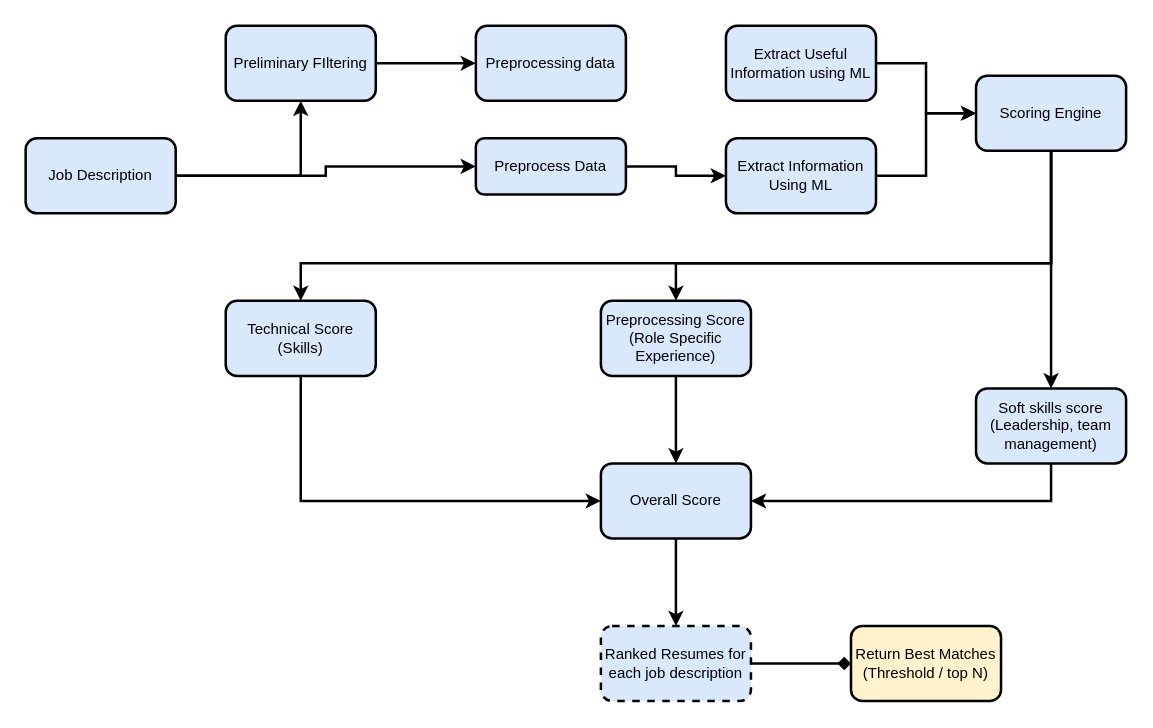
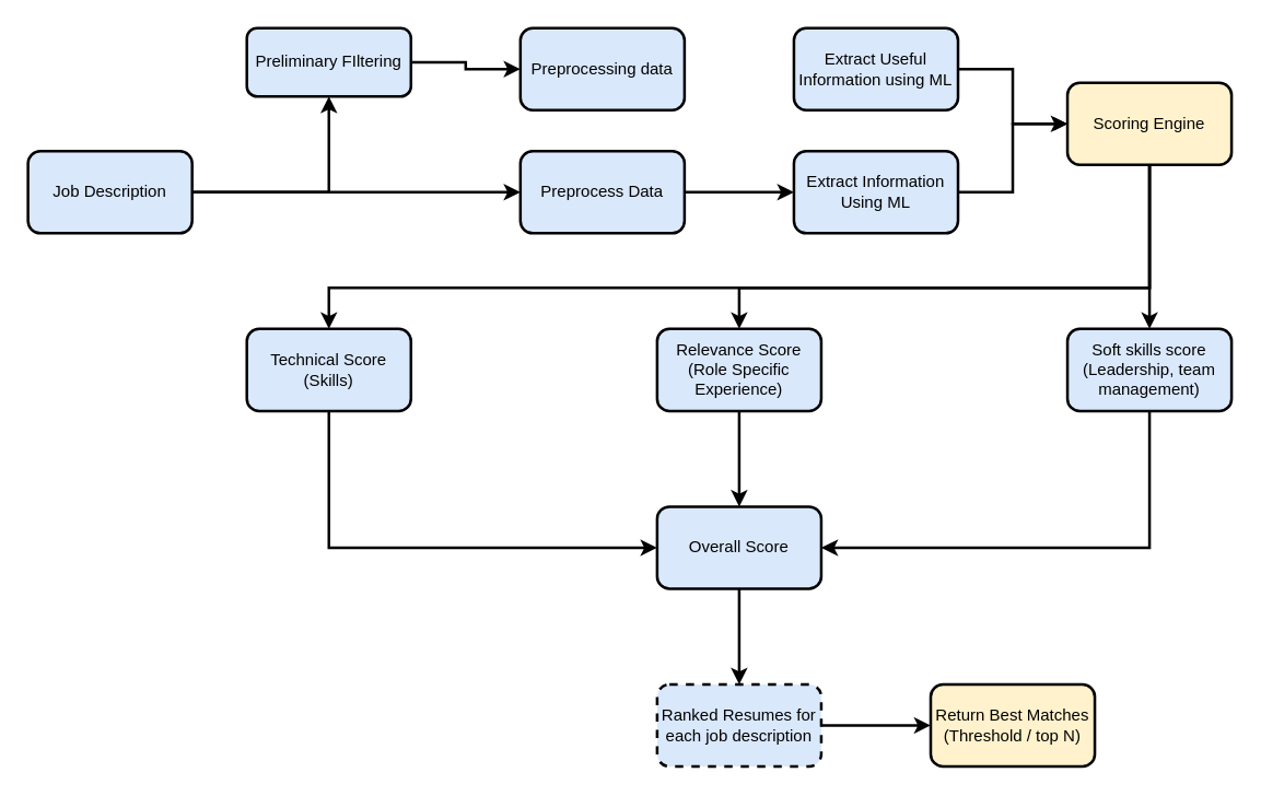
- <mxCell id="27" value="Preliminary FIltering" style="rounded=1;whiteSpace=wrap;html=1;fillColor=#dae8fc;strokeWidth=2;" parent="1" vertex="1"><mxGeometry x="180" y="20" width="120" height="60" as="geometry" /></mxCell>
+ <mxCell id="27" value="Preliminary FIltering" style="rounded=1;whiteSpace=wrap;html=1;fillColor=#dae8fc;strokeWidth=2;" parent="1" vertex="1"><mxGeometry x="180" y="20" width="120" height="50" as="geometry" /></mxCell>
- <mxCell id="15" value="Scoring Engine" style="rounded=1;whiteSpace=wrap;html=1;fillColor=#dae8fc;strokeWidth=2;" parent="1" vertex="1"><mxGeometry x="780" y="60" width="120" height="60" as="geometry" /></mxCell>
+ <mxCell id="15" value="Scoring Engine" style="rounded=1;whiteSpace=wrap;html=1;fillColor=#fff2cc;strokeWidth=2;" parent="1" vertex="1"><mxGeometry x="780" y="60" width="120" height="60" as="geometry" /></mxCell>
- <mxCell id="9" value="Preprocess Data" style="rounded=1;whiteSpace=wrap;html=1;fillColor=#dae8fc;strokeWidth=2;" parent="1" vertex="1"><mxGeometry x="380" y="110" width="120" height="45" as="geometry" /></mxCell>
+ <mxCell id="9" value="Preprocess Data" style="rounded=1;whiteSpace=wrap;html=1;fillColor=#dae8fc;strokeWidth=2;" parent="1" vertex="1"><mxGeometry x="380" y="110" width="120" height="60" as="geometry" /></mxCell>
- <mxCell id="19" value="Preprocessing Score&lt;br&gt;(Role Specific Experience)" style="rounded=1;whiteSpace=wrap;html=1;fillColor=#dae8fc;strokeWidth=2;" parent="1" vertex="1"><mxGeometry x="480" y="240" width="120" height="60" as="geometry" /></mxCell>
+ <mxCell id="19" value="Relevance Score&lt;br&gt;(Role Specific Experience)" style="rounded=1;whiteSpace=wrap;html=1;fillColor=#dae8fc;strokeWidth=2;" parent="1" vertex="1"><mxGeometry x="480" y="240" width="120" height="60" as="geometry" /></mxCell>
- <mxCell id="21" value="Soft skills score&lt;br&gt;(Leadership, team management)" style="rounded=1;whiteSpace=wrap;html=1;fillColor=#dae8fc;strokeWidth=2;" parent="1" vertex="1"><mxGeometry x="780" y="310" width="120" height="60" as="geometry" /></mxCell>
+ <mxCell id="21" value="Soft skills score&lt;br&gt;(Leadership, team management)" style="rounded=1;whiteSpace=wrap;html=1;fillColor=#dae8fc;strokeWidth=2;" parent="1" vertex="1"><mxGeometry x="780" y="240" width="120" height="60" as="geometry" /></mxCell>
- <mxCell id="24" value="" style="edgeStyle=orthogonalEdgeStyle;rounded=0;orthogonalLoop=1;jettySize=auto;html=1;strokeWidth=2;endArrow=diamond;" parent="1" source="25" target="28" edge="1"><mxGeometry relative="1" as="geometry" /></mxCell>
+ <mxCell id="24" value="" style="edgeStyle=orthogonalEdgeStyle;rounded=0;orthogonalLoop=1;jettySize=auto;html=1;strokeWidth=2;" parent="1" source="25" target="28" edge="1"><mxGeometry relative="1" as="geometry" /></mxCell>
